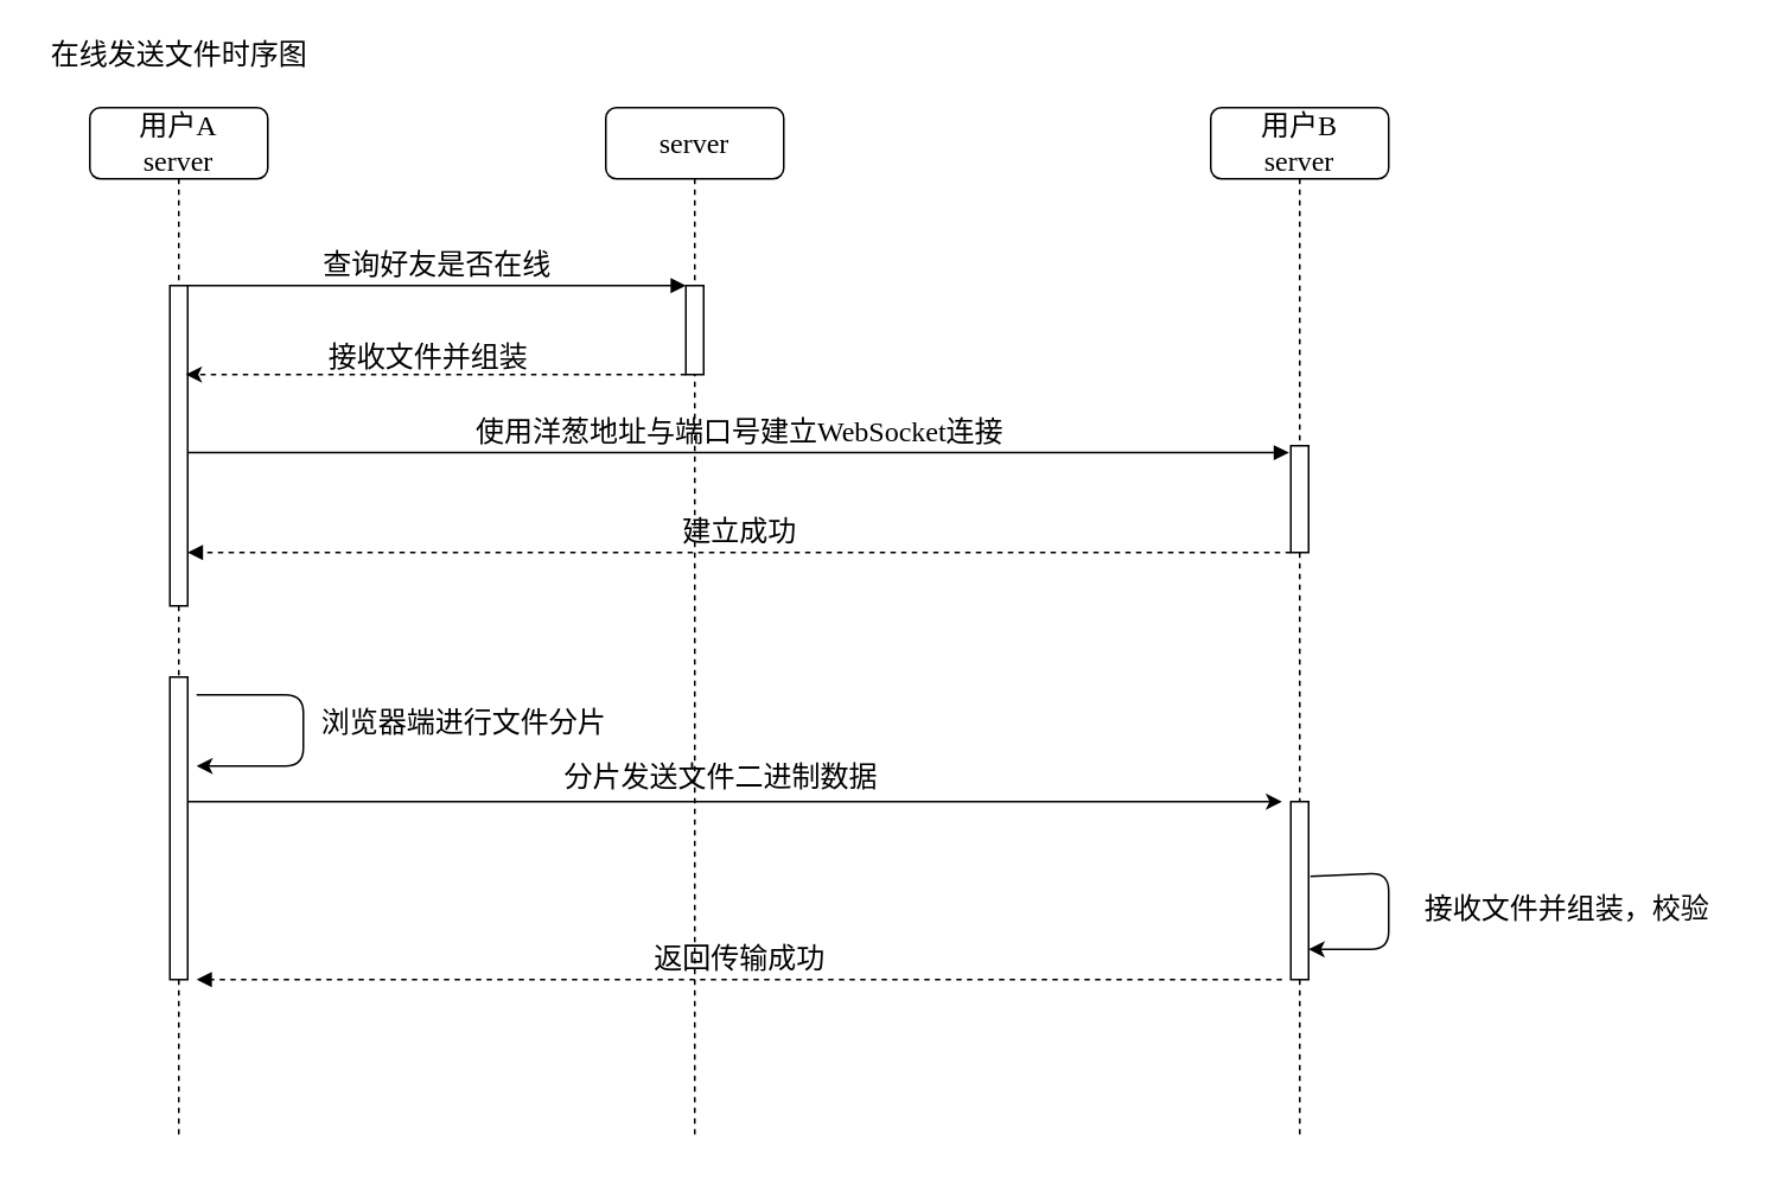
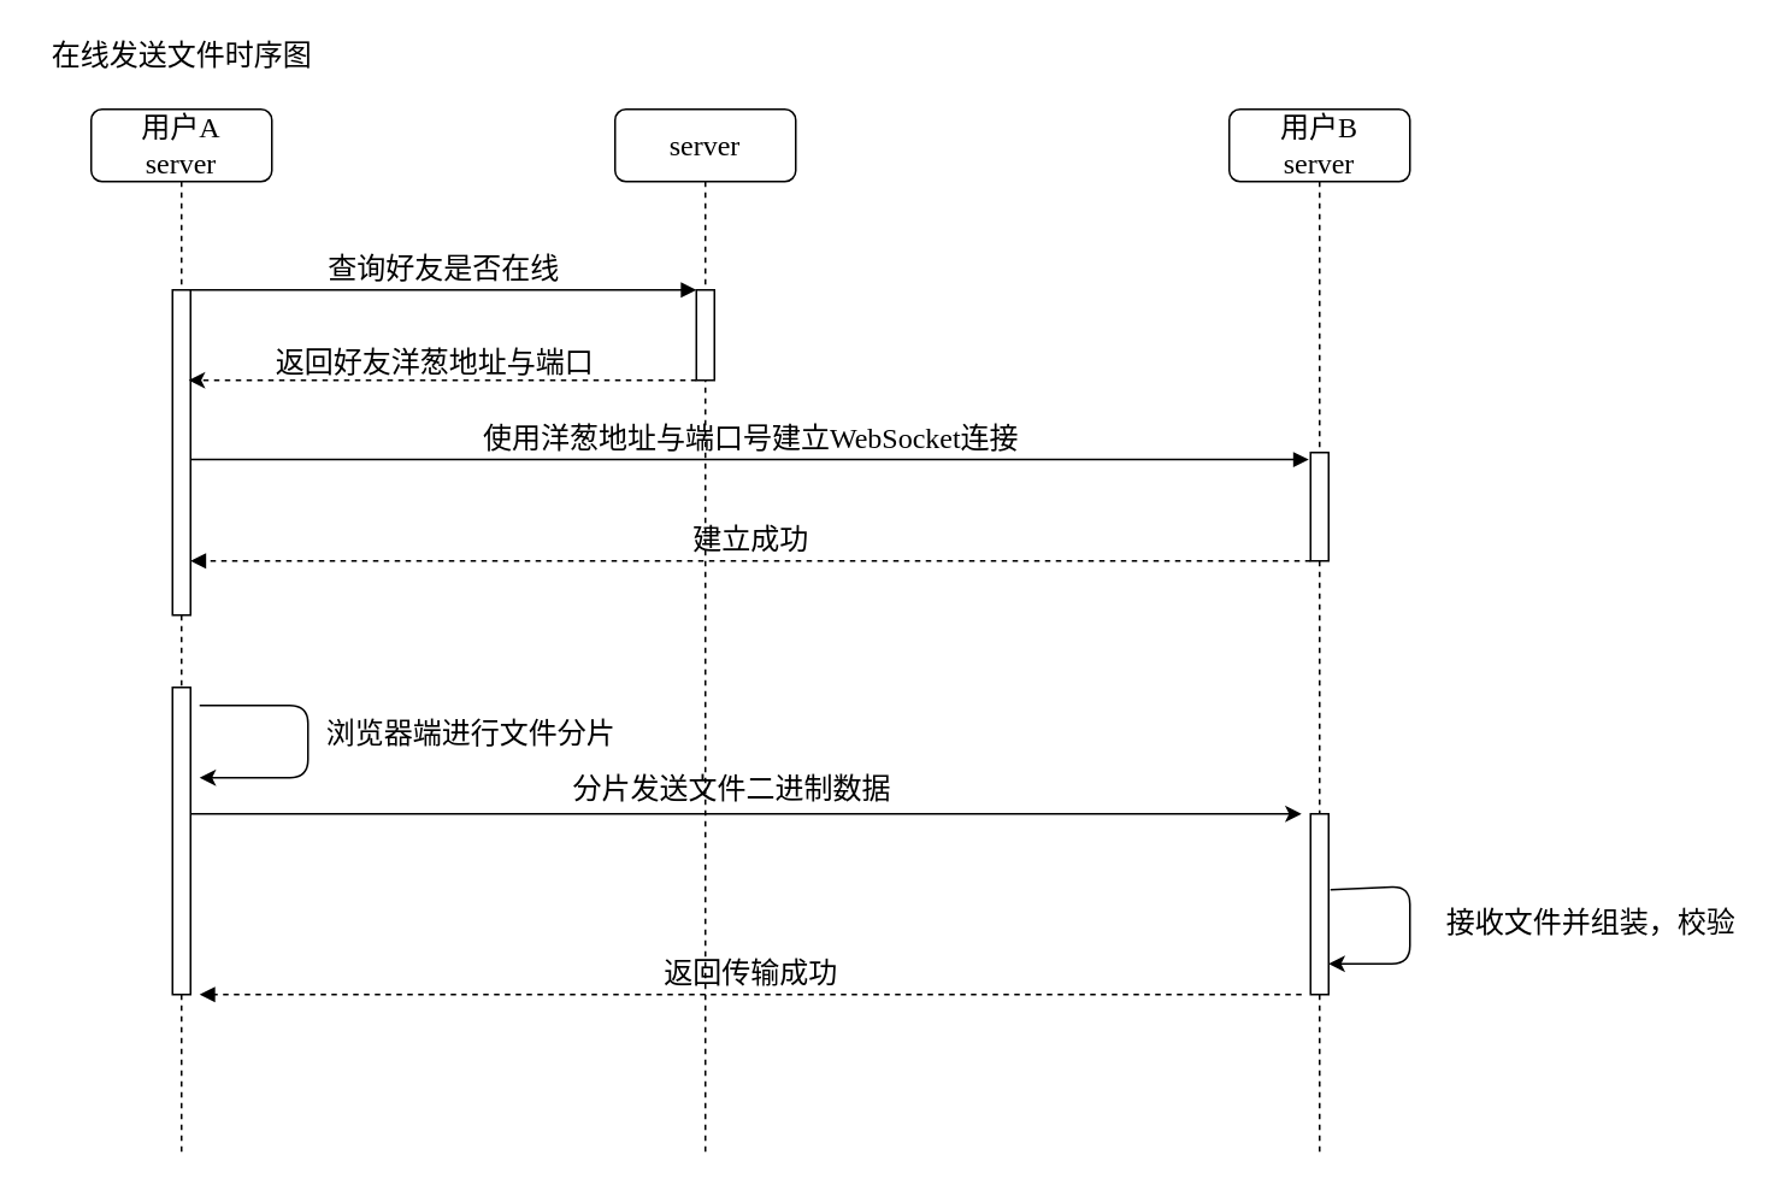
- <mxCell id="15" value="接收文件并组装" style="text;html=1;align=center;verticalAlign=middle;resizable=0;points=[];autosize=1;fontSize=16;" parent="1" vertex="1"><mxGeometry x="145" y="190" width="190" height="20" as="geometry" /></mxCell>
+ <mxCell id="15" value="返回好友洋葱地址与端口" style="text;html=1;align=center;verticalAlign=middle;resizable=0;points=[];autosize=1;fontSize=16;" parent="1" vertex="1"><mxGeometry x="145" y="190" width="190" height="20" as="geometry" /></mxCell>
